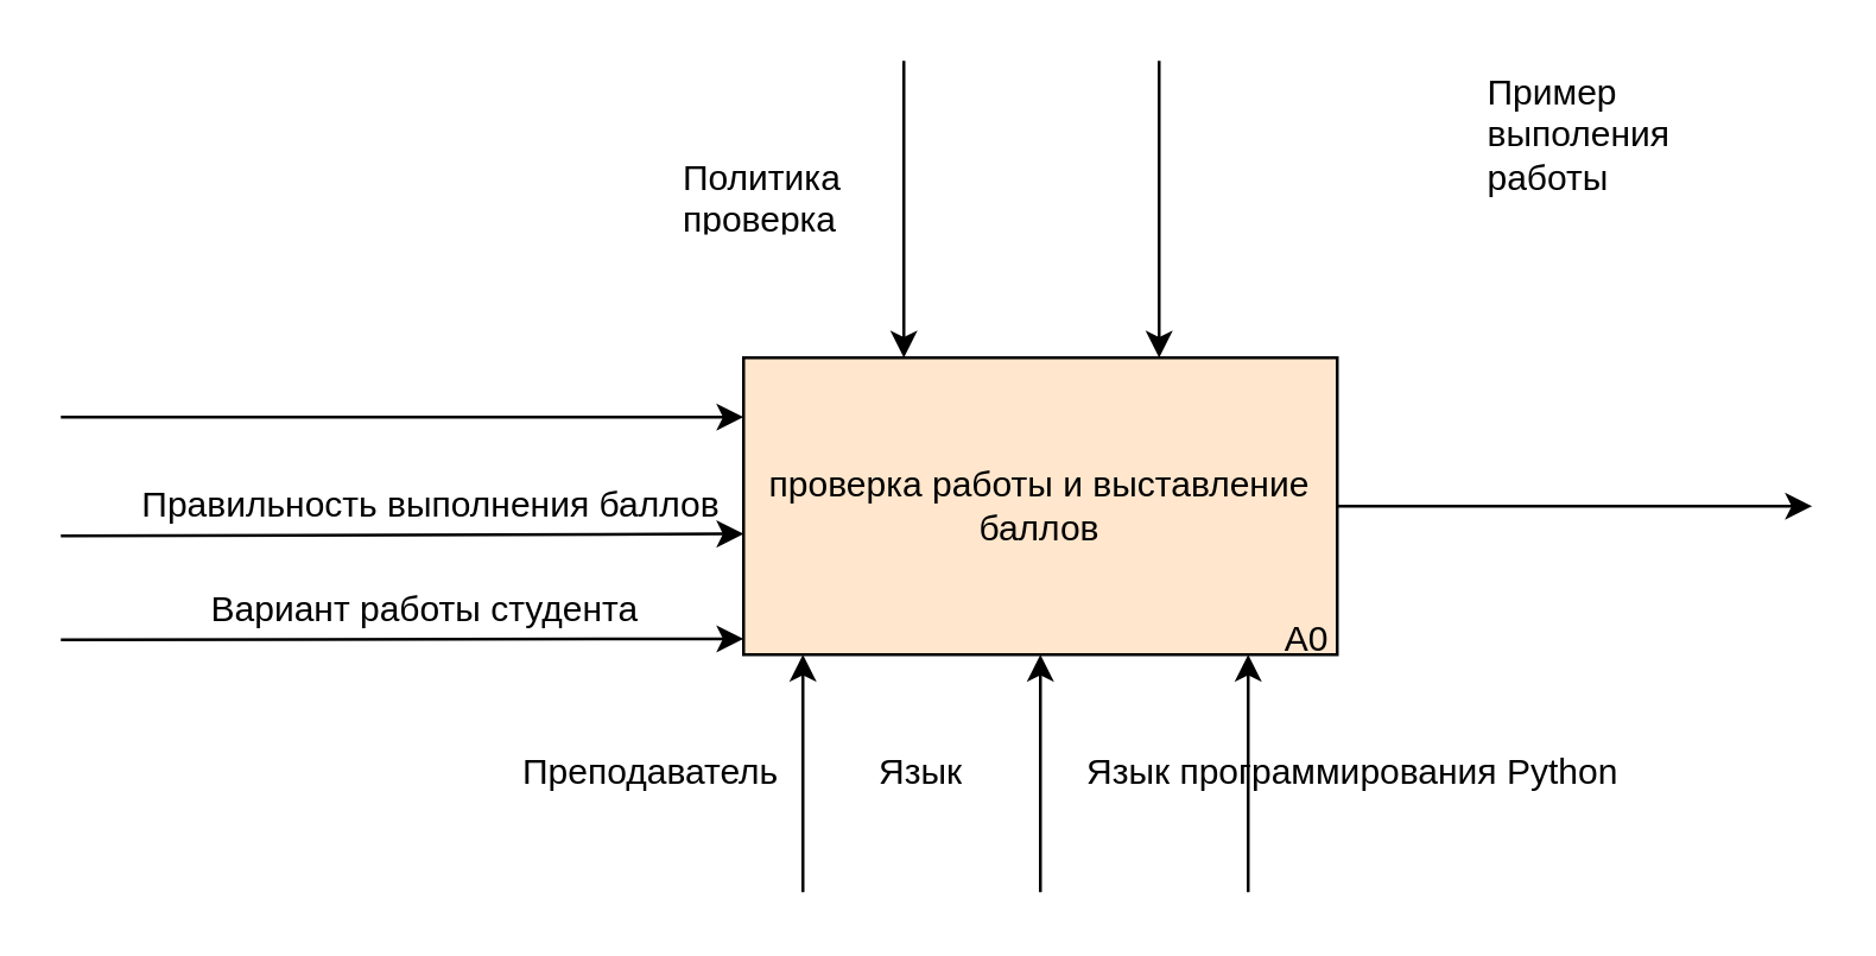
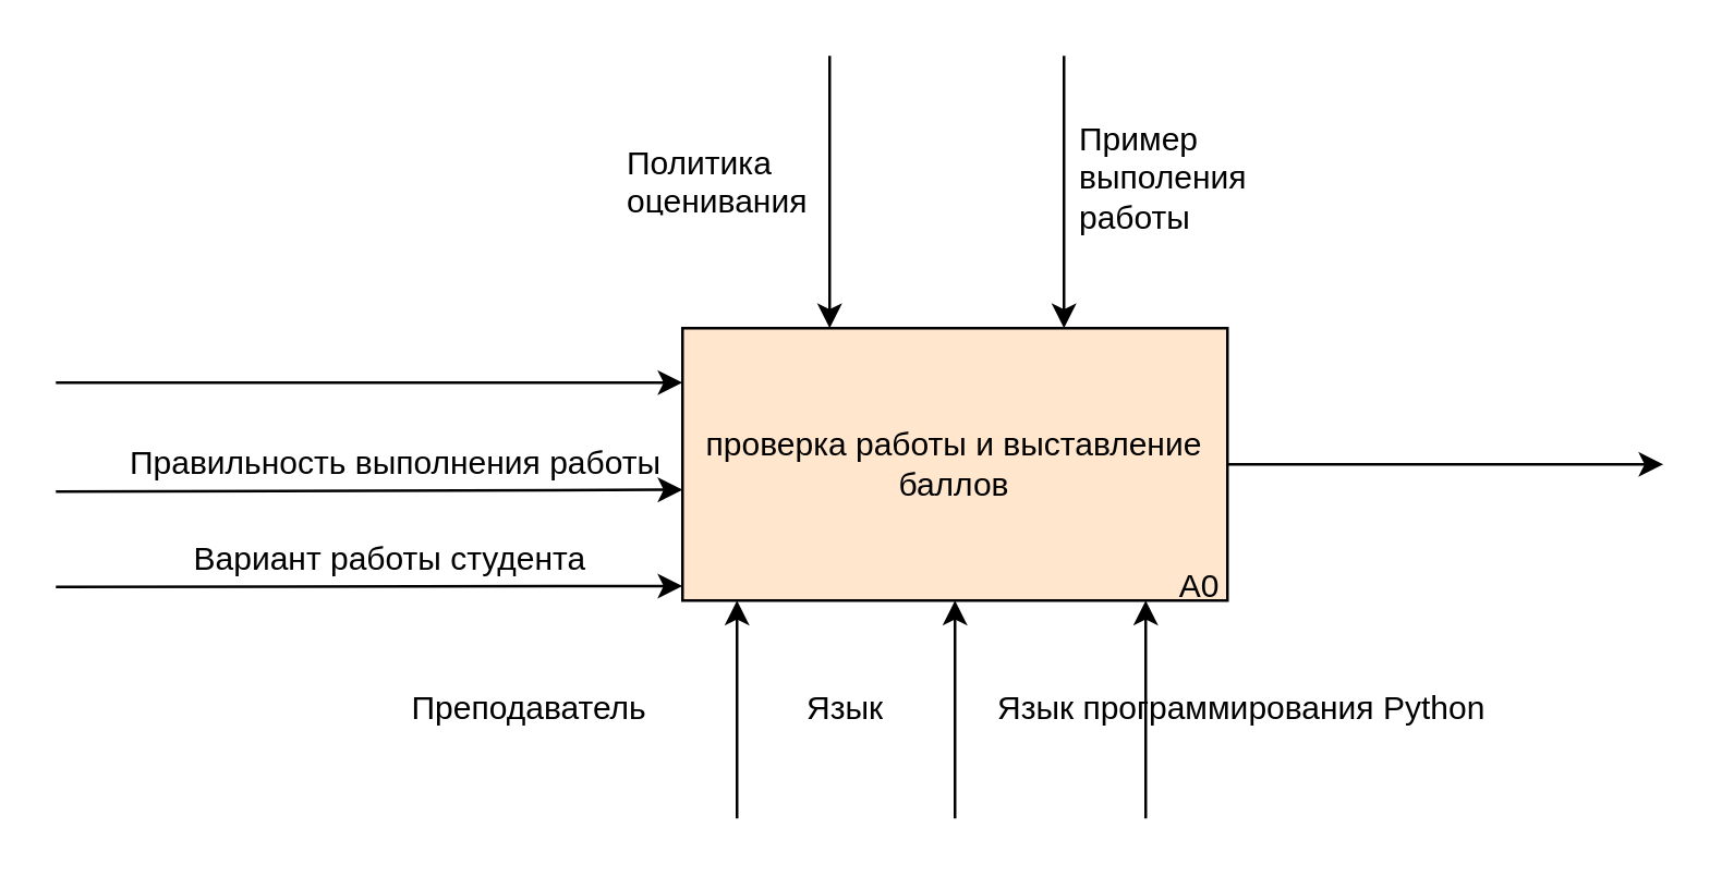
- <mxCell id="16" value="Пример выполения работы" style="text;strokeColor=none;fillColor=none;align=left;verticalAlign=middle;spacingLeft=4;spacingRight=4;overflow=hidden;points=[[0,0.5],[1,0.5]];portConstraint=eastwest;rotatable=0;whiteSpace=wrap;html=1;" parent="1" vertex="1"><mxGeometry x="495" y="20" width="80" height="50" as="geometry" /></mxCell>
+ <mxCell id="16" value="Пример выполения работы" style="text;strokeColor=none;fillColor=none;align=left;verticalAlign=middle;spacingLeft=4;spacingRight=4;overflow=hidden;points=[[0,0.5],[1,0.5]];portConstraint=eastwest;rotatable=0;whiteSpace=wrap;html=1;" parent="1" vertex="1"><mxGeometry x="390" y="40" width="80" height="50" as="geometry" /></mxCell>
- <mxCell id="8" value="Политика проверка" style="text;strokeColor=none;fillColor=none;align=left;verticalAlign=middle;spacingLeft=4;spacingRight=4;overflow=hidden;points=[[0,0.5],[1,0.5]];portConstraint=eastwest;rotatable=0;whiteSpace=wrap;html=1;" parent="1" vertex="1"><mxGeometry x="224" y="50" width="80" height="30" as="geometry" /></mxCell>
+ <mxCell id="8" value="Политика оценивания" style="text;strokeColor=none;fillColor=none;align=left;verticalAlign=middle;spacingLeft=4;spacingRight=4;overflow=hidden;points=[[0,0.5],[1,0.5]];portConstraint=eastwest;rotatable=0;whiteSpace=wrap;html=1;" parent="1" vertex="1"><mxGeometry x="224" y="50" width="80" height="30" as="geometry" /></mxCell>
- <mxCell id="19" value="Правильность выполнения баллов" style="text;html=1;align=center;verticalAlign=middle;whiteSpace=wrap;rounded=0;" vertex="1" parent="1"><mxGeometry x="40" y="160" width="210" height="20" as="geometry" /></mxCell>
+ <mxCell id="19" value="Правильность выполнения работы" style="text;html=1;align=center;verticalAlign=middle;whiteSpace=wrap;rounded=0;" vertex="1" parent="1"><mxGeometry x="40" y="160" width="210" height="20" as="geometry" /></mxCell>
- <mxCell id="14" value="Преподаватель" style="text;strokeColor=none;fillColor=none;align=left;verticalAlign=middle;spacingLeft=4;spacingRight=4;overflow=hidden;points=[[0,0.5],[1,0.5]];portConstraint=eastwest;rotatable=0;whiteSpace=wrap;html=1;" parent="1" vertex="1"><mxGeometry x="170" y="250" width="100" height="20" as="geometry" /></mxCell>
+ <mxCell id="14" value="Преподаватель" style="text;strokeColor=none;fillColor=none;align=left;verticalAlign=middle;spacingLeft=4;spacingRight=4;overflow=hidden;points=[[0,0.5],[1,0.5]];portConstraint=eastwest;rotatable=0;whiteSpace=wrap;html=1;" parent="1" vertex="1"><mxGeometry x="145" y="250" width="100" height="20" as="geometry" /></mxCell>
